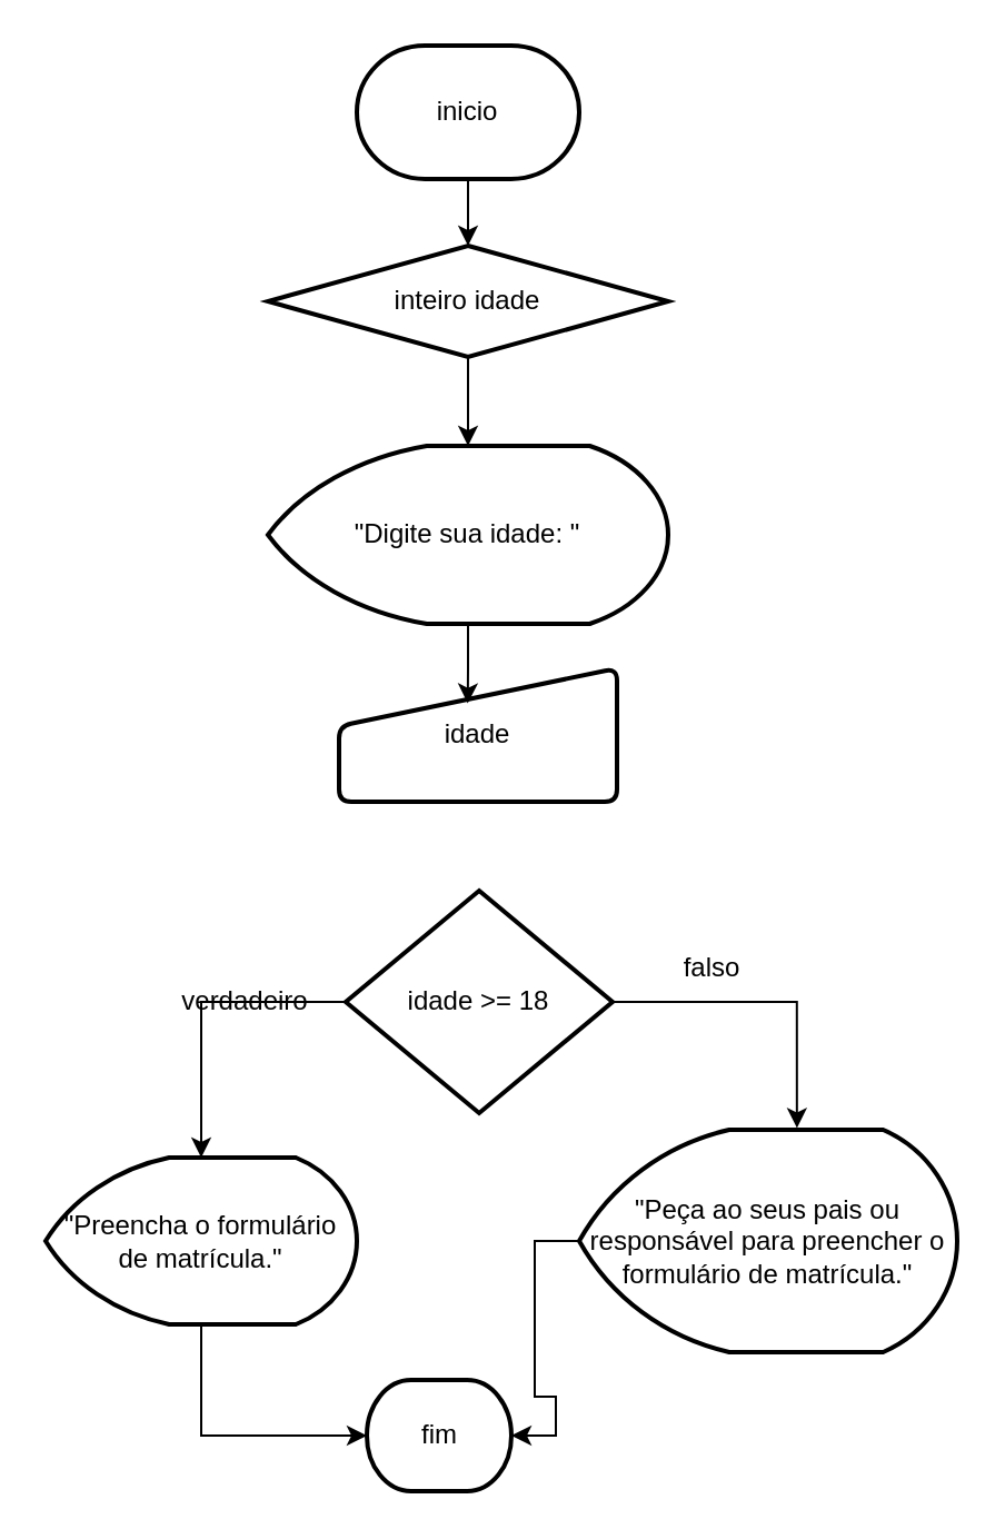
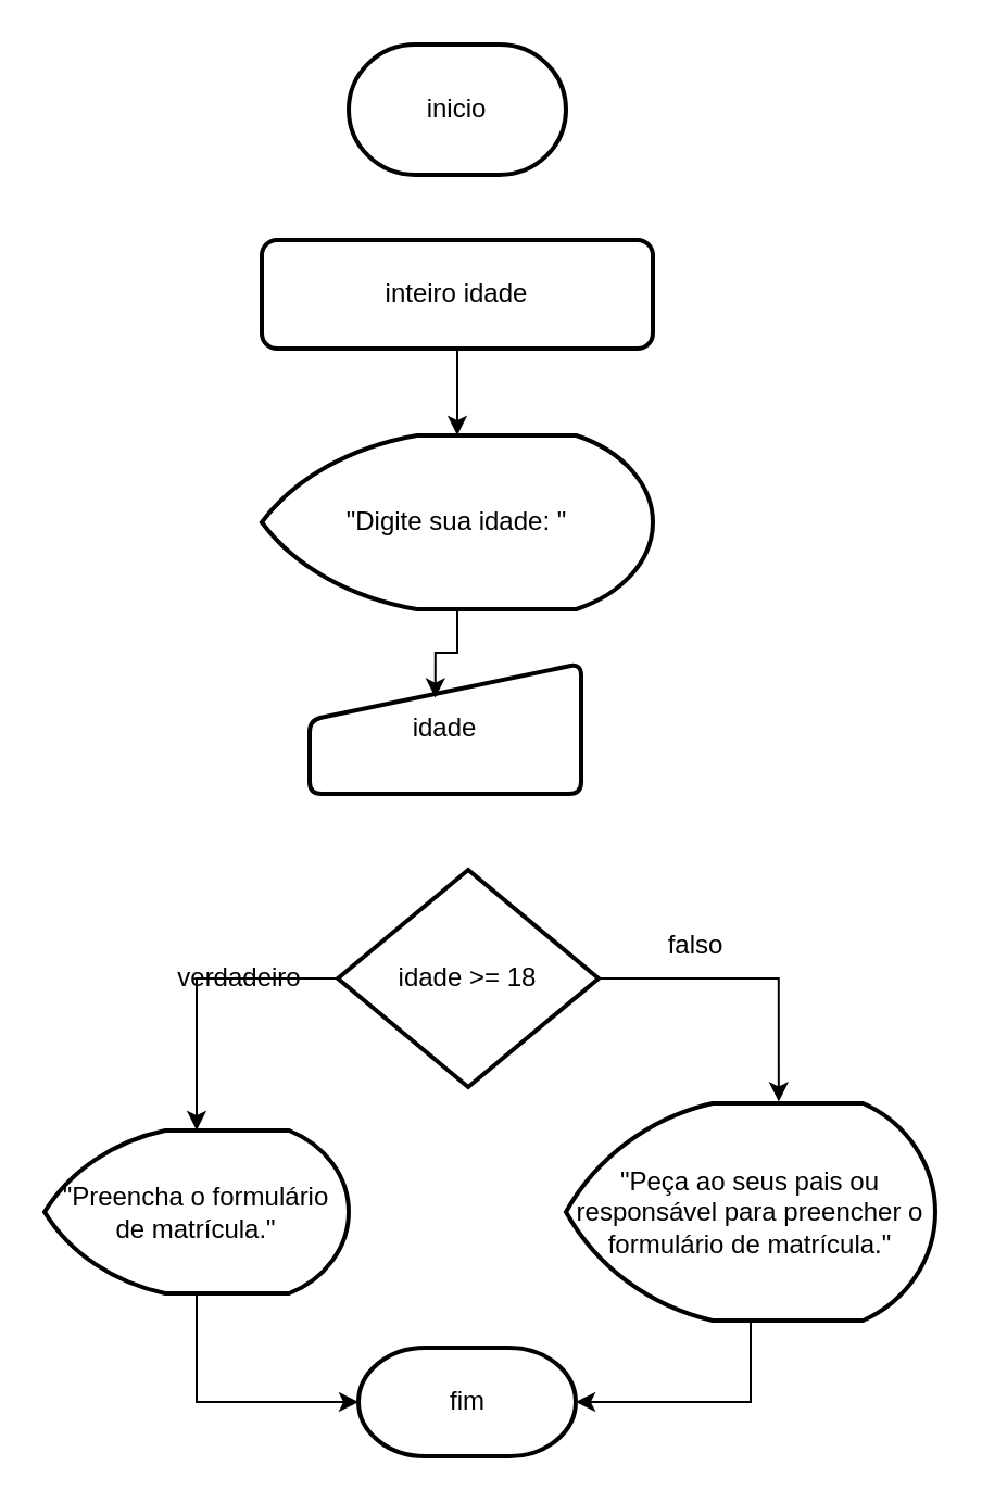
- <mxCell id="2" value="" style="edgeStyle=orthogonalEdgeStyle;rounded=0;orthogonalLoop=1;jettySize=auto;html=1;" edge="1" parent="1" source="3" target="5"><mxGeometry relative="1" as="geometry" /></mxCell>
- <mxCell id="5" value="inteiro idade" style="rhombus;whiteSpace=wrap;html=1;absoluteArcSize=1;arcSize=14;strokeWidth=2;" vertex="1" parent="1"><mxGeometry x="120" y="110" width="180" height="50" as="geometry" /></mxCell>
+ <mxCell id="5" value="inteiro idade" style="rounded=1;whiteSpace=wrap;html=1;absoluteArcSize=1;arcSize=14;strokeWidth=2;" vertex="1" parent="1"><mxGeometry x="120" y="110" width="180" height="50" as="geometry" /></mxCell>
- <mxCell id="7" value="idade" style="html=1;strokeWidth=2;shape=manualInput;whiteSpace=wrap;rounded=1;size=26;arcSize=11;" vertex="1" parent="1"><mxGeometry x="152" y="300" width="125" height="60" as="geometry" /></mxCell>
+ <mxCell id="7" value="idade" style="html=1;strokeWidth=2;shape=manualInput;whiteSpace=wrap;rounded=1;size=26;arcSize=11;" vertex="1" parent="1"><mxGeometry x="142" y="305" width="125" height="60" as="geometry" /></mxCell>
- <mxCell id="16" value="fim" style="strokeWidth=2;html=1;shape=mxgraph.flowchart.terminator;whiteSpace=wrap;" vertex="1" parent="1"><mxGeometry x="164.5" y="620" width="65" height="50" as="geometry" /></mxCell>
+ <mxCell id="16" value="fim" style="strokeWidth=2;html=1;shape=mxgraph.flowchart.terminator;whiteSpace=wrap;" vertex="1" parent="1"><mxGeometry x="164.5" y="620" width="100" height="50" as="geometry" /></mxCell>
